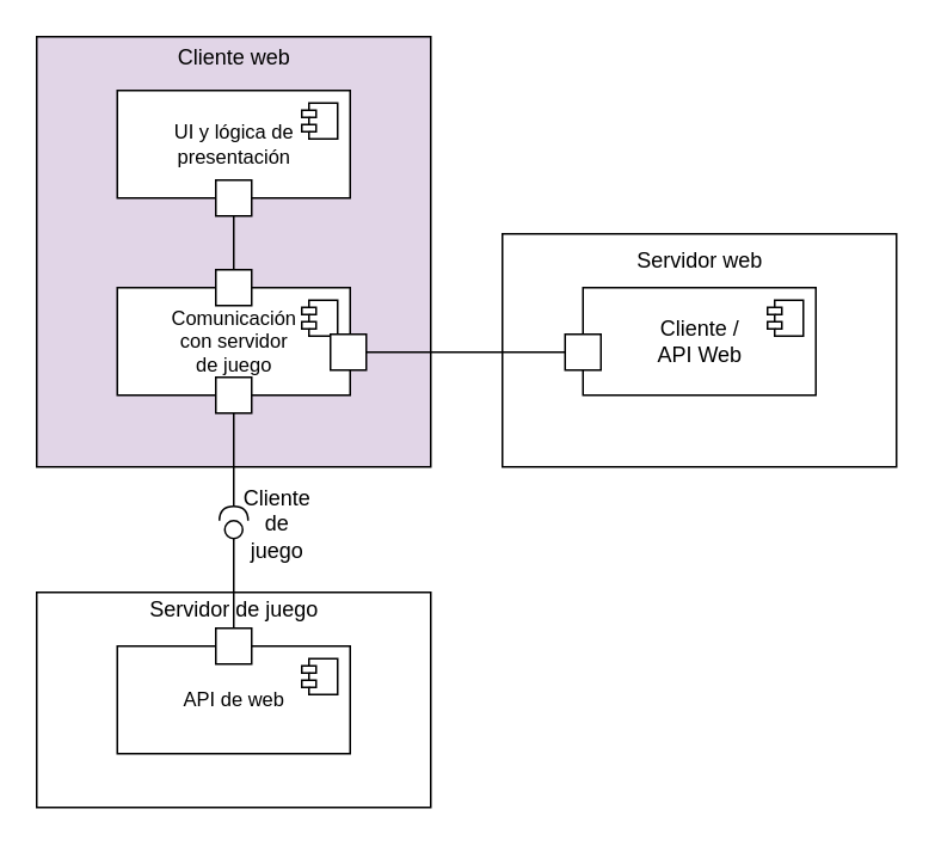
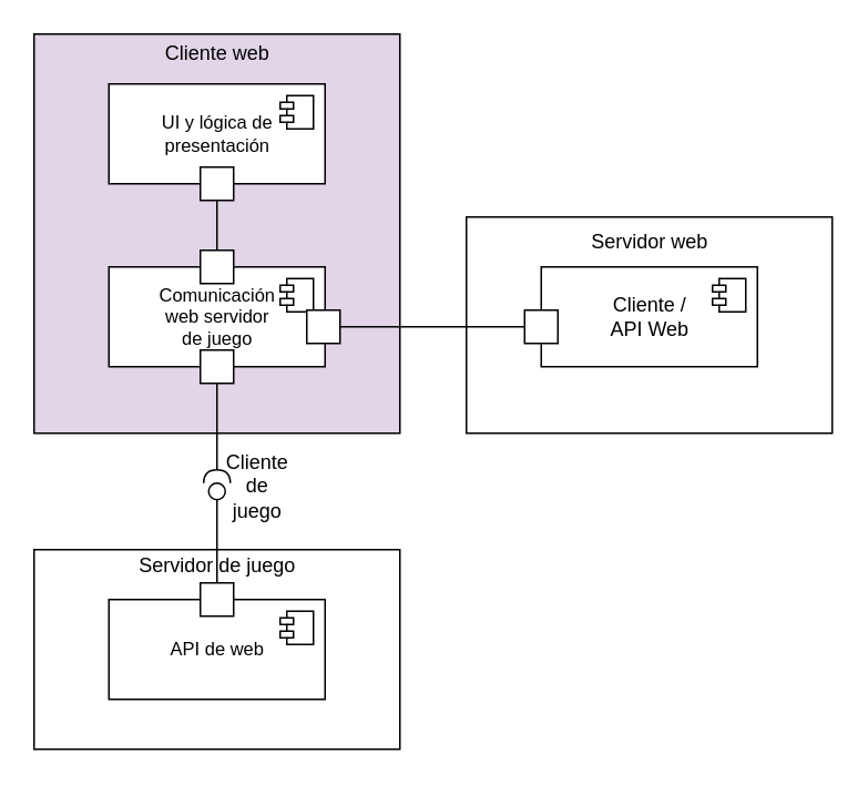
- <mxCell id="6" value="&lt;div style=&quot;font-size: 11px&quot;&gt;&lt;font style=&quot;font-size: 11px&quot;&gt;Comunicación&lt;/font&gt;&lt;/div&gt;&lt;div style=&quot;font-size: 11px&quot;&gt;&lt;font style=&quot;font-size: 11px&quot;&gt;con servidor&lt;/font&gt;&lt;/div&gt;&lt;div style=&quot;font-size: 11px&quot;&gt;&lt;font style=&quot;font-size: 11px&quot;&gt;de juego&lt;br&gt;&lt;/font&gt;&lt;/div&gt;" style="html=1;dropTarget=0;" parent="1" vertex="1"><mxGeometry x="65" y="160" width="130" height="60" as="geometry" /></mxCell>
+ <mxCell id="6" value="&lt;div style=&quot;font-size: 11px&quot;&gt;&lt;font style=&quot;font-size: 11px&quot;&gt;Comunicación&lt;/font&gt;&lt;/div&gt;&lt;div style=&quot;font-size: 11px&quot;&gt;&lt;font style=&quot;font-size: 11px&quot;&gt;web servidor&lt;/font&gt;&lt;/div&gt;&lt;div style=&quot;font-size: 11px&quot;&gt;&lt;font style=&quot;font-size: 11px&quot;&gt;de juego&lt;br&gt;&lt;/font&gt;&lt;/div&gt;" style="html=1;dropTarget=0;" parent="1" vertex="1"><mxGeometry x="65" y="160" width="130" height="60" as="geometry" /></mxCell>
